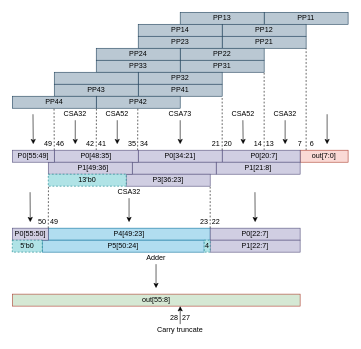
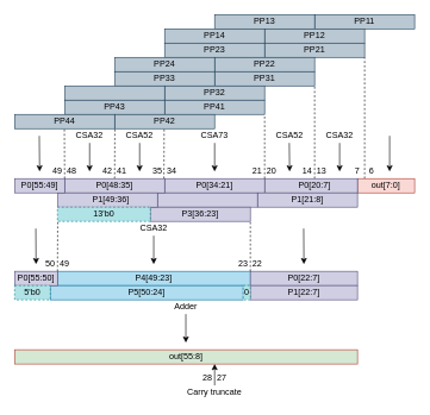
- <mxCell id="51" value="46" style="text;html=1;strokeColor=none;fillColor=none;align=center;verticalAlign=middle;whiteSpace=wrap;rounded=0;" vertex="1" parent="1"><mxGeometry x="90" y="230" width="20" height="20" as="geometry" /></mxCell>
+ <mxCell id="51" value="48" style="text;html=1;strokeColor=none;fillColor=none;align=center;verticalAlign=middle;whiteSpace=wrap;rounded=0;" vertex="1" parent="1"><mxGeometry x="90" y="230" width="20" height="20" as="geometry" /></mxCell>
- <mxCell id="103" value="4" style="text;html=1;strokeColor=none;fillColor=none;align=center;verticalAlign=middle;whiteSpace=wrap;rounded=0;dashed=1;" vertex="1" parent="1"><mxGeometry x="335" y="400" width="20" height="20" as="geometry" /></mxCell>
+ <mxCell id="103" value="0" style="text;html=1;strokeColor=none;fillColor=none;align=center;verticalAlign=middle;whiteSpace=wrap;rounded=0;dashed=1;" vertex="1" parent="1"><mxGeometry x="335" y="400" width="20" height="20" as="geometry" /></mxCell>
